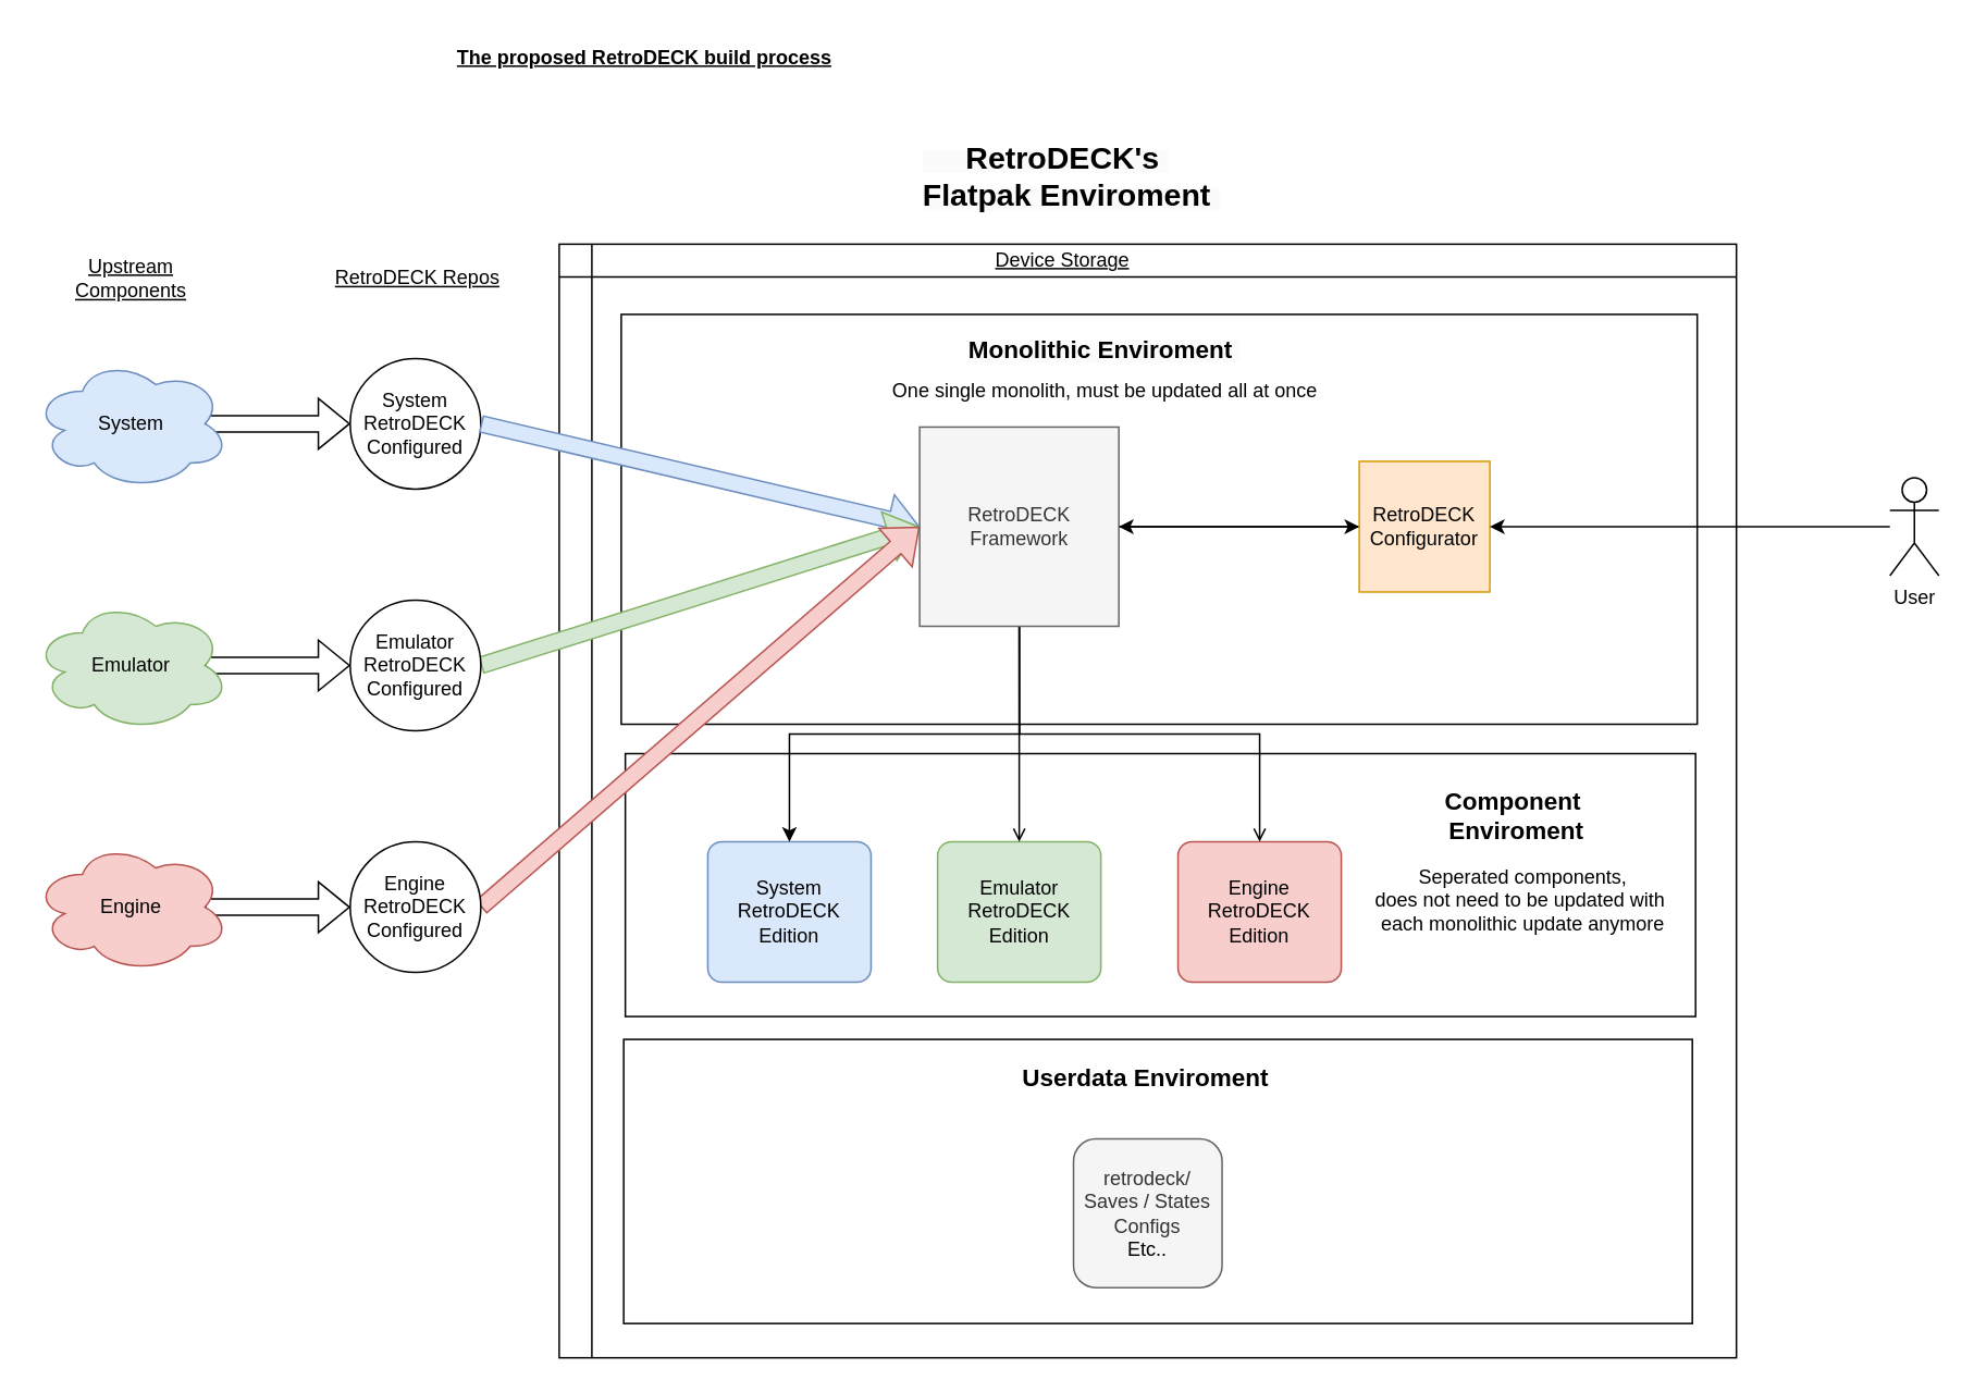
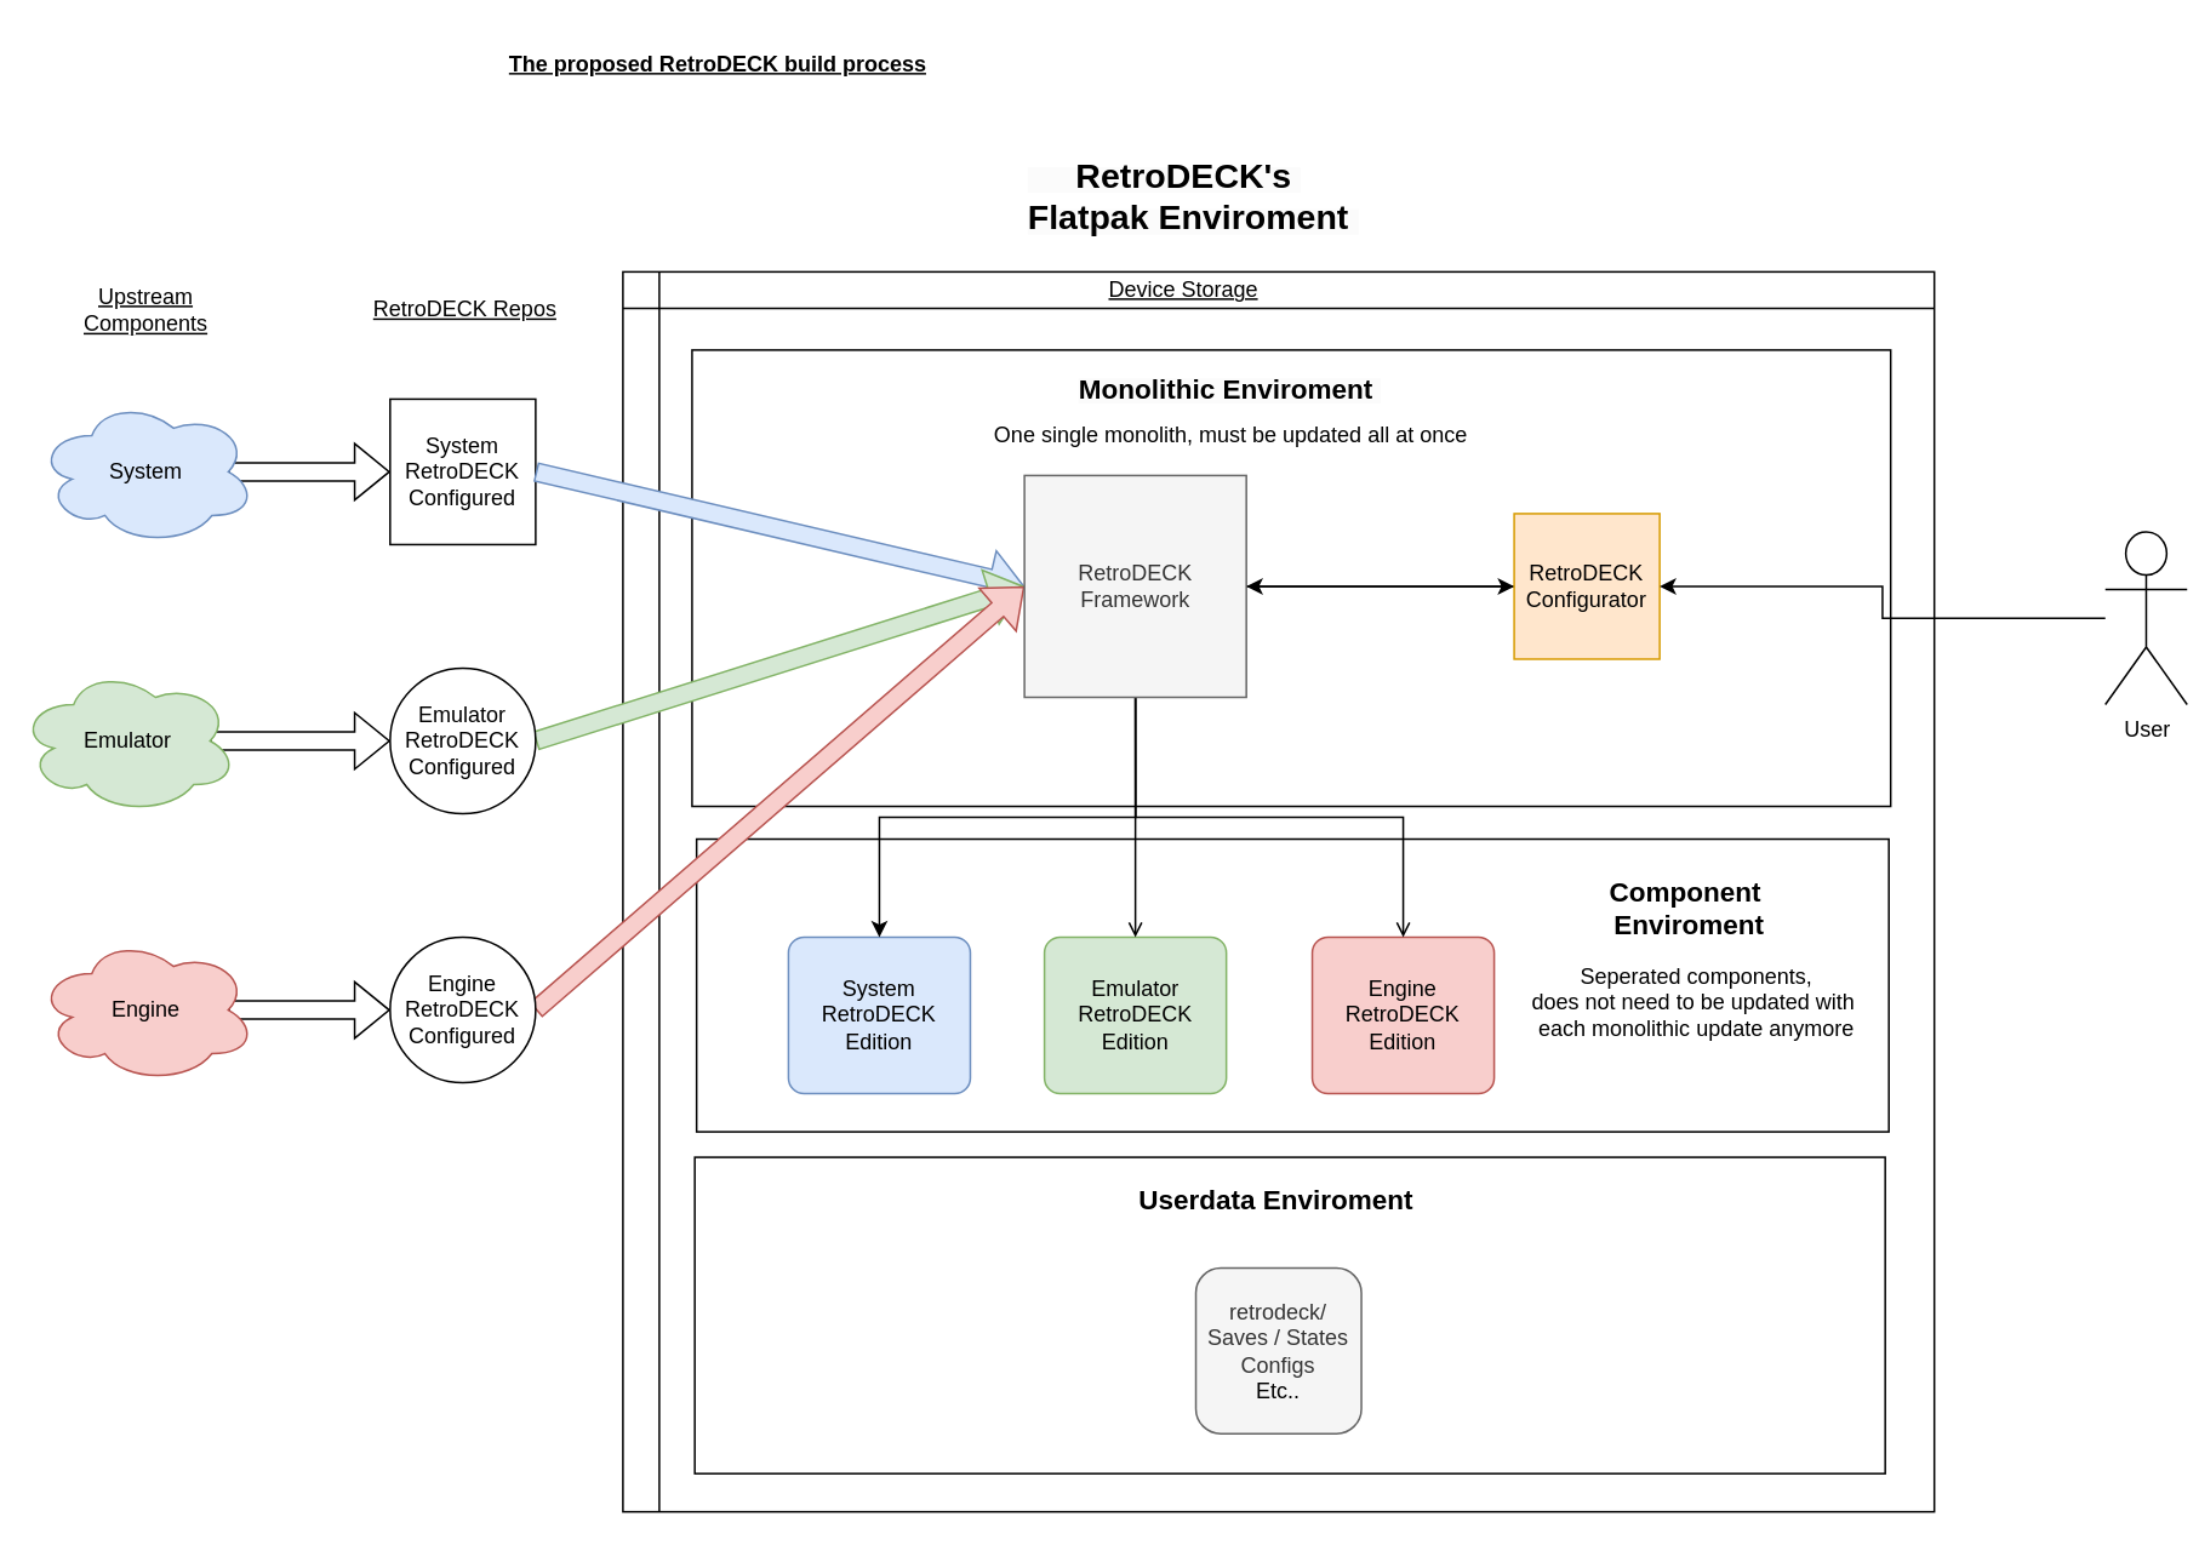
- <mxCell id="16" value="System&lt;div&gt;RetroDECK&lt;/div&gt;&lt;div&gt;Configured&lt;/div&gt;" style="ellipse;whiteSpace=wrap;html=1;aspect=fixed;" parent="1" vertex="1"><mxGeometry x="214" y="219" width="80" height="80" as="geometry" /></mxCell>
+ <mxCell id="16" value="System&lt;div&gt;RetroDECK&lt;/div&gt;&lt;div&gt;Configured&lt;/div&gt;" style="whiteSpace=wrap;html=1;aspect=fixed;rounded=0;" parent="1" vertex="1"><mxGeometry x="214" y="219" width="80" height="80" as="geometry" /></mxCell>
- <mxCell id="39" value="User" style="shape=umlActor;verticalLabelPosition=bottom;verticalAlign=top;html=1;outlineConnect=0;" vertex="1" parent="1"><mxGeometry x="1157" y="292" width="30" height="60" as="geometry" /></mxCell>
+ <mxCell id="39" value="User" style="shape=umlActor;verticalLabelPosition=bottom;verticalAlign=top;html=1;outlineConnect=0;" vertex="1" parent="1"><mxGeometry x="1157" y="292" width="45" height="95" as="geometry" /></mxCell>
- <mxCell id="10" value="Emulator" style="ellipse;shape=cloud;whiteSpace=wrap;html=1;fillColor=#d5e8d4;strokeColor=#82b366;" parent="1" vertex="1"><mxGeometry x="20" y="367" width="120" height="80" as="geometry" /></mxCell>
+ <mxCell id="10" value="Emulator" style="ellipse;shape=cloud;whiteSpace=wrap;html=1;fillColor=#d5e8d4;strokeColor=#82b366;" parent="1" vertex="1"><mxGeometry x="10" y="367" width="120" height="80" as="geometry" /></mxCell>
